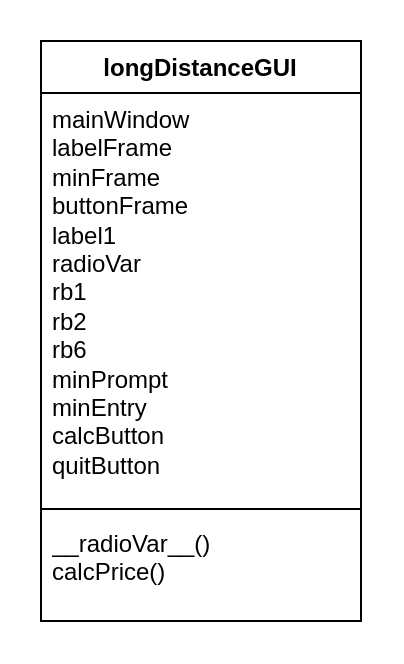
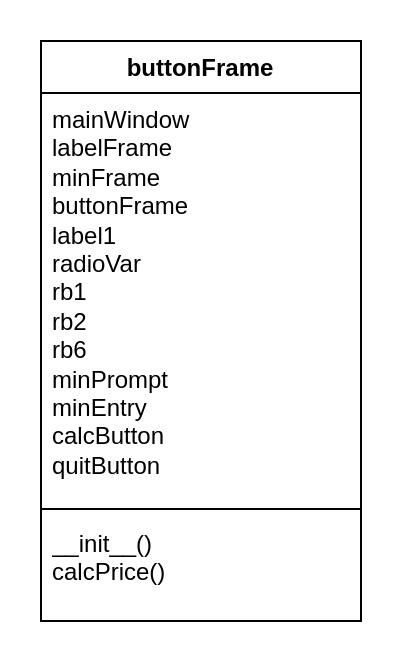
- <mxCell id="2" value="longDistanceGUI" style="swimlane;fontStyle=1;align=center;verticalAlign=top;childLayout=stackLayout;horizontal=1;startSize=26;horizontalStack=0;resizeParent=1;resizeParentMax=0;resizeLast=0;collapsible=1;marginBottom=0;whiteSpace=wrap;html=1;" vertex="1" parent="1"><mxGeometry x="20" y="20" width="160" height="290" as="geometry" /></mxCell>
+ <mxCell id="2" value="buttonFrame" style="swimlane;fontStyle=1;align=center;verticalAlign=top;childLayout=stackLayout;horizontal=1;startSize=26;horizontalStack=0;resizeParent=1;resizeParentMax=0;resizeLast=0;collapsible=1;marginBottom=0;whiteSpace=wrap;html=1;" vertex="1" parent="1"><mxGeometry x="20" y="20" width="160" height="290" as="geometry" /></mxCell>
- <mxCell id="5" value="__radioVar__()&lt;br&gt;calcPrice()" style="text;strokeColor=none;fillColor=none;align=left;verticalAlign=top;spacingLeft=4;spacingRight=4;overflow=hidden;rotatable=0;points=[[0,0.5],[1,0.5]];portConstraint=eastwest;whiteSpace=wrap;html=1;" vertex="1" parent="2"><mxGeometry y="238" width="160" height="52" as="geometry" /></mxCell>
+ <mxCell id="5" value="__init__()&lt;br&gt;calcPrice()" style="text;strokeColor=none;fillColor=none;align=left;verticalAlign=top;spacingLeft=4;spacingRight=4;overflow=hidden;rotatable=0;points=[[0,0.5],[1,0.5]];portConstraint=eastwest;whiteSpace=wrap;html=1;" vertex="1" parent="2"><mxGeometry y="238" width="160" height="52" as="geometry" /></mxCell>
